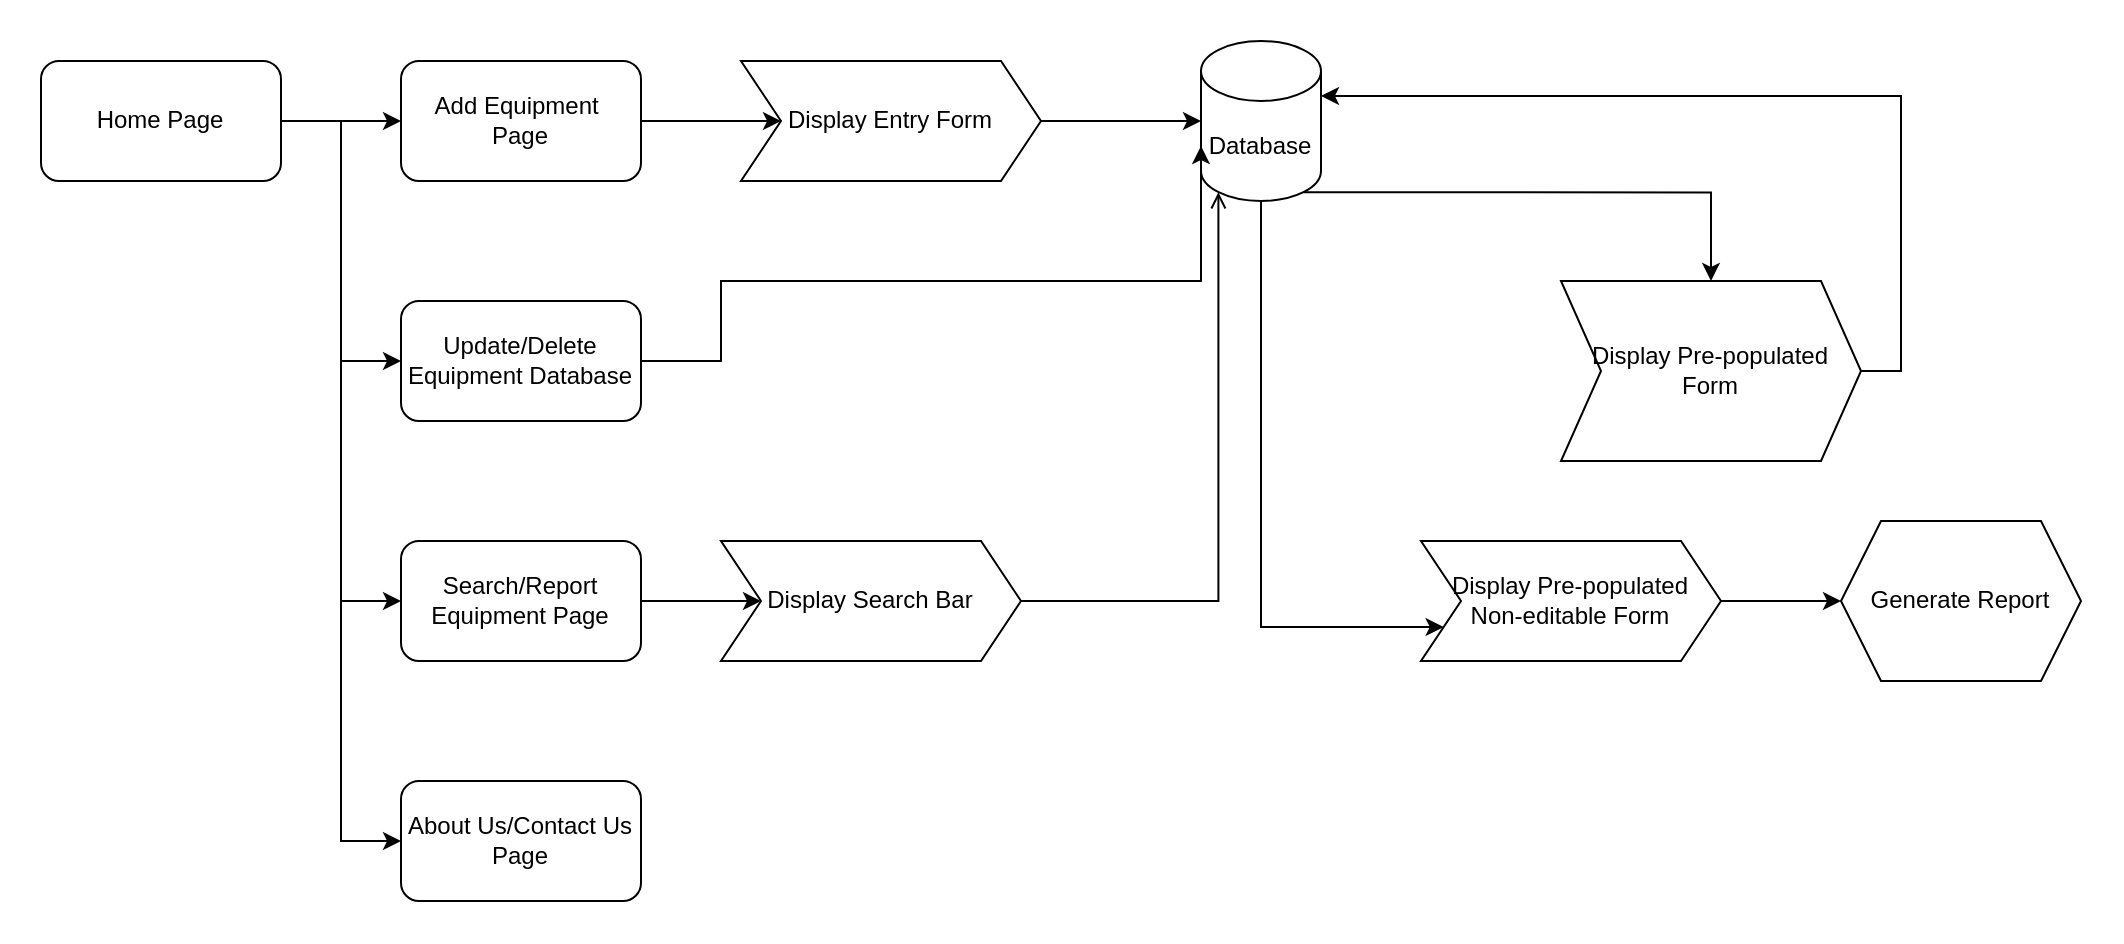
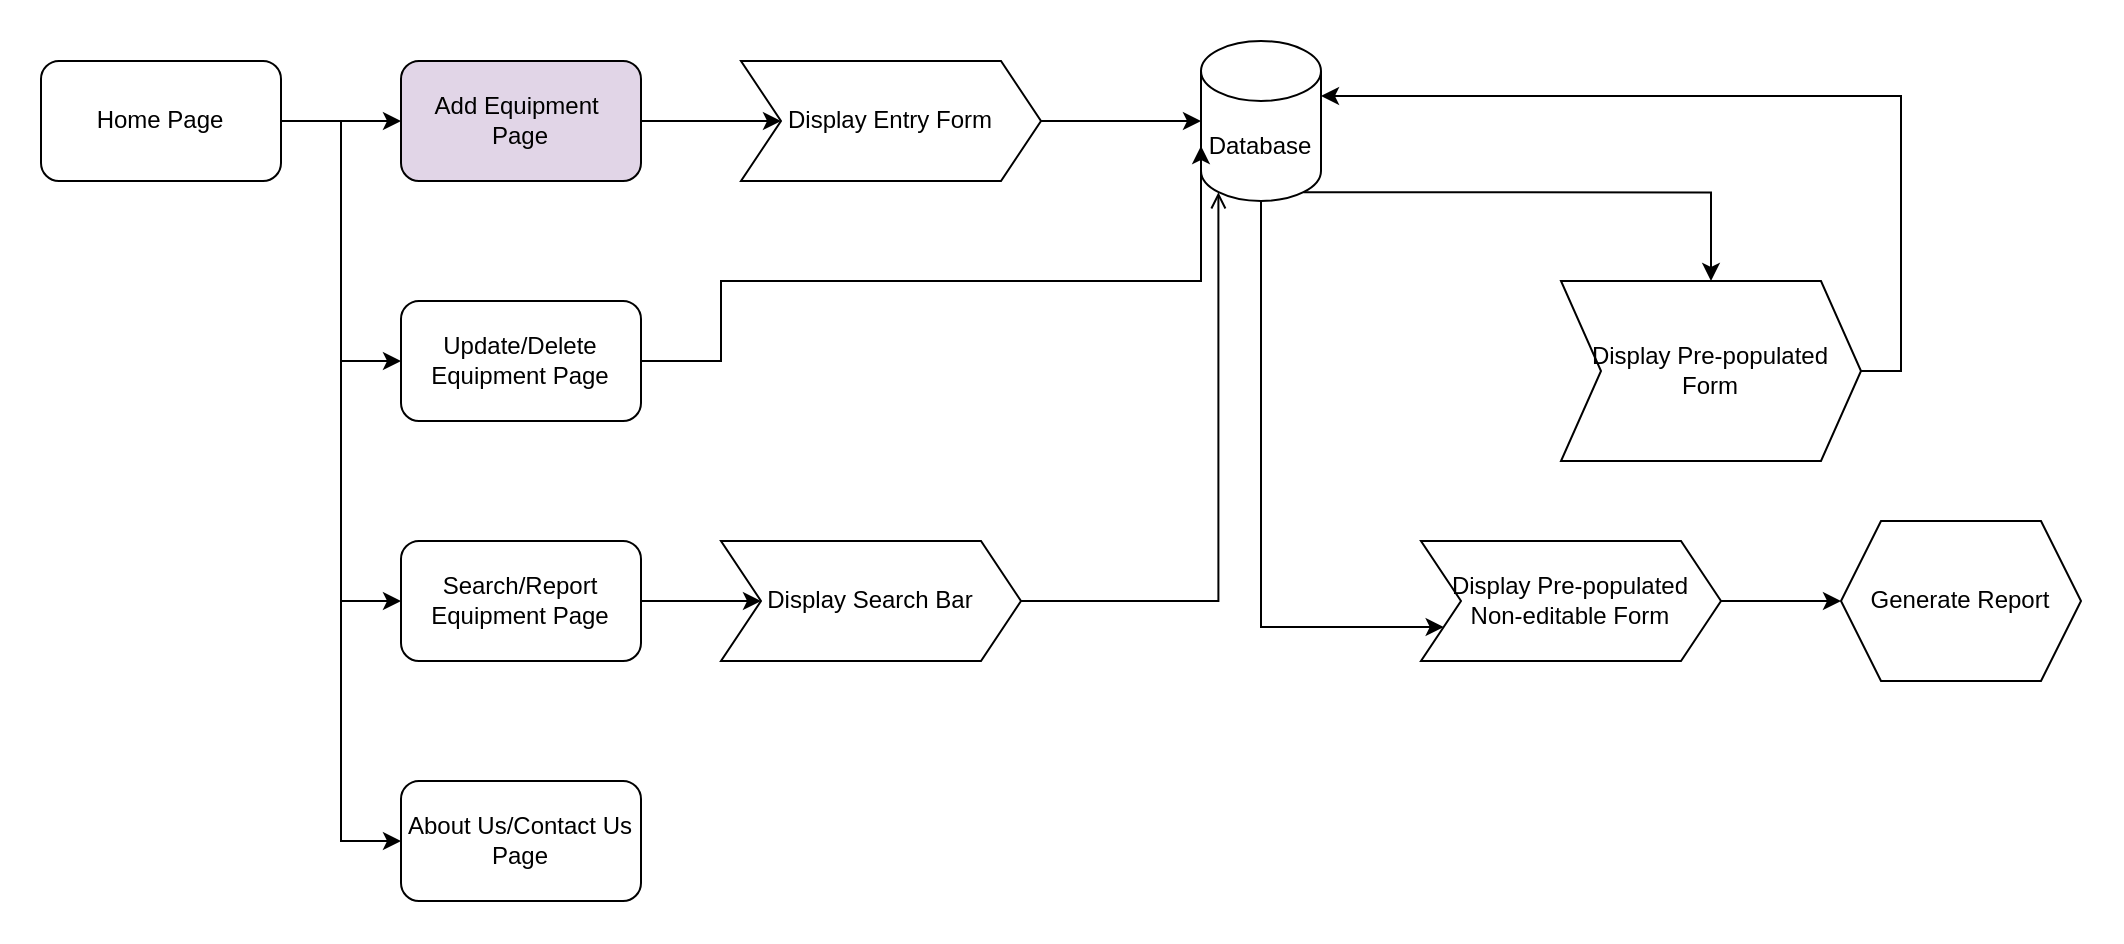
- <mxCell id="8" value="Add Equipment&amp;nbsp;&lt;div&gt;&lt;span style=&quot;background-color: transparent; color: light-dark(rgb(0, 0, 0), rgb(255, 255, 255));&quot;&gt;Page&lt;/span&gt;&lt;/div&gt;" style="rounded=1;whiteSpace=wrap;html=1;" vertex="1" parent="1"><mxGeometry x="200" y="30" width="120" height="60" as="geometry" /></mxCell>
+ <mxCell id="8" value="Add Equipment&amp;nbsp;&lt;div&gt;&lt;span style=&quot;background-color: transparent; color: light-dark(rgb(0, 0, 0), rgb(255, 255, 255));&quot;&gt;Page&lt;/span&gt;&lt;/div&gt;" style="rounded=1;whiteSpace=wrap;html=1;fillColor=#e1d5e7;" vertex="1" parent="1"><mxGeometry x="200" y="30" width="120" height="60" as="geometry" /></mxCell>
- <mxCell id="9" value="Update/Delete Equipment Database" style="rounded=1;whiteSpace=wrap;html=1;" vertex="1" parent="1"><mxGeometry x="200" y="150" width="120" height="60" as="geometry" /></mxCell>
+ <mxCell id="9" value="Update/Delete Equipment Page" style="rounded=1;whiteSpace=wrap;html=1;" vertex="1" parent="1"><mxGeometry x="200" y="150" width="120" height="60" as="geometry" /></mxCell>
